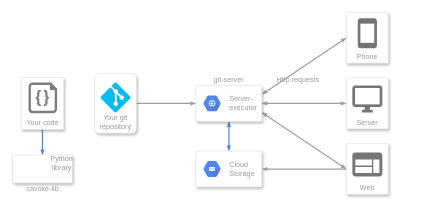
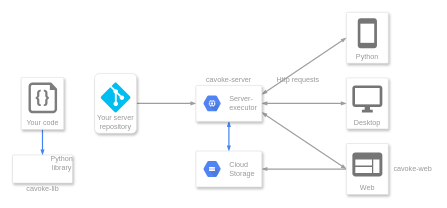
- <mxCell id="31" value="Phone" style="strokeColor=#dddddd;fillColor=#ffffff;shadow=1;strokeWidth=1;rounded=1;absoluteArcSize=1;arcSize=2;labelPosition=center;verticalLabelPosition=middle;align=center;verticalAlign=bottom;spacingLeft=0;fontColor=#999999;fontSize=12;whiteSpace=wrap;spacingBottom=2;dashed=0;html=1;" vertex="1" parent="30"><mxGeometry width="70" height="85" as="geometry" /></mxCell>
+ <mxCell id="31" value="Python" style="strokeColor=#dddddd;fillColor=#ffffff;shadow=1;strokeWidth=1;rounded=1;absoluteArcSize=1;arcSize=2;labelPosition=center;verticalLabelPosition=middle;align=center;verticalAlign=bottom;spacingLeft=0;fontColor=#999999;fontSize=12;whiteSpace=wrap;spacingBottom=2;dashed=0;html=1;" vertex="1" parent="30"><mxGeometry width="70" height="85" as="geometry" /></mxCell>
- <mxCell id="29" value="git-server&lt;br&gt;" style="text;html=1;strokeColor=none;fillColor=none;align=center;verticalAlign=middle;whiteSpace=wrap;rounded=0;dashed=0;fontColor=#999999;horizontal=1;" vertex="1" parent="26"><mxGeometry x="14" width="82" height="20" as="geometry" /></mxCell>
+ <mxCell id="29" value="cavoke-server&lt;br&gt;" style="text;html=1;strokeColor=none;fillColor=none;align=center;verticalAlign=middle;whiteSpace=wrap;rounded=0;dashed=0;fontColor=#999999;horizontal=1;" vertex="1" parent="26"><mxGeometry x="14" width="82" height="20" as="geometry" /></mxCell>
- <mxCell id="20" value="Your git&lt;br&gt;repository&lt;br&gt;" style="strokeColor=#dddddd;fillColor=#ffffff;shadow=1;strokeWidth=1;rounded=1;absoluteArcSize=1;arcSize=16;labelPosition=center;verticalLabelPosition=middle;align=center;verticalAlign=bottom;spacingLeft=0;fontColor=#999999;fontSize=12;whiteSpace=wrap;spacingBottom=2;dashed=0;html=1;" vertex="1" parent="19"><mxGeometry width="70" height="100" as="geometry" /></mxCell>
+ <mxCell id="20" value="Your server&lt;br&gt;repository&lt;br&gt;" style="strokeColor=#dddddd;fillColor=#ffffff;shadow=1;strokeWidth=1;rounded=1;absoluteArcSize=1;arcSize=16;labelPosition=center;verticalLabelPosition=middle;align=center;verticalAlign=bottom;spacingLeft=0;fontColor=#999999;fontSize=12;whiteSpace=wrap;spacingBottom=2;dashed=0;html=1;" vertex="1" parent="19"><mxGeometry width="70" height="100" as="geometry" /></mxCell>
- <mxCell id="34" value="Server" style="strokeColor=#dddddd;fillColor=#ffffff;shadow=1;strokeWidth=1;rounded=1;absoluteArcSize=1;arcSize=2;labelPosition=center;verticalLabelPosition=middle;align=center;verticalAlign=bottom;spacingLeft=0;fontColor=#999999;fontSize=12;whiteSpace=wrap;spacingBottom=2;dashed=0;html=1;" vertex="1" parent="33"><mxGeometry width="70" height="85" as="geometry" /></mxCell>
+ <mxCell id="34" value="Desktop" style="strokeColor=#dddddd;fillColor=#ffffff;shadow=1;strokeWidth=1;rounded=1;absoluteArcSize=1;arcSize=2;labelPosition=center;verticalLabelPosition=middle;align=center;verticalAlign=bottom;spacingLeft=0;fontColor=#999999;fontSize=12;whiteSpace=wrap;spacingBottom=2;dashed=0;html=1;" vertex="1" parent="33"><mxGeometry width="70" height="85" as="geometry" /></mxCell>
+ <mxCell id="39" value="cavoke-web&lt;br&gt;" style="text;html=1;strokeColor=none;fillColor=none;align=center;verticalAlign=middle;whiteSpace=wrap;rounded=0;dashed=0;fontColor=#999999;" vertex="1" parent="36"><mxGeometry x="75.5" y="33" width="70" height="20" as="geometry" /></mxCell>
